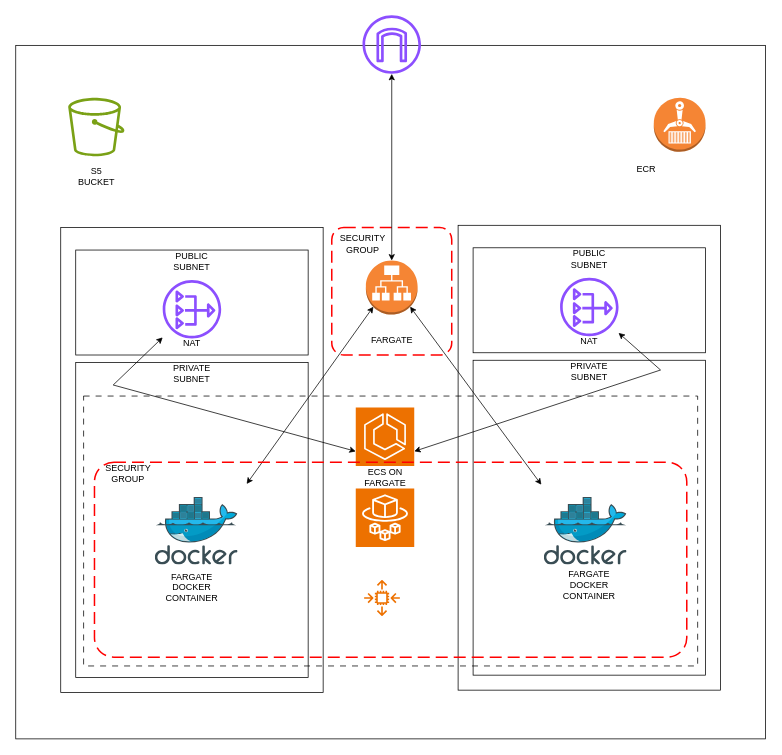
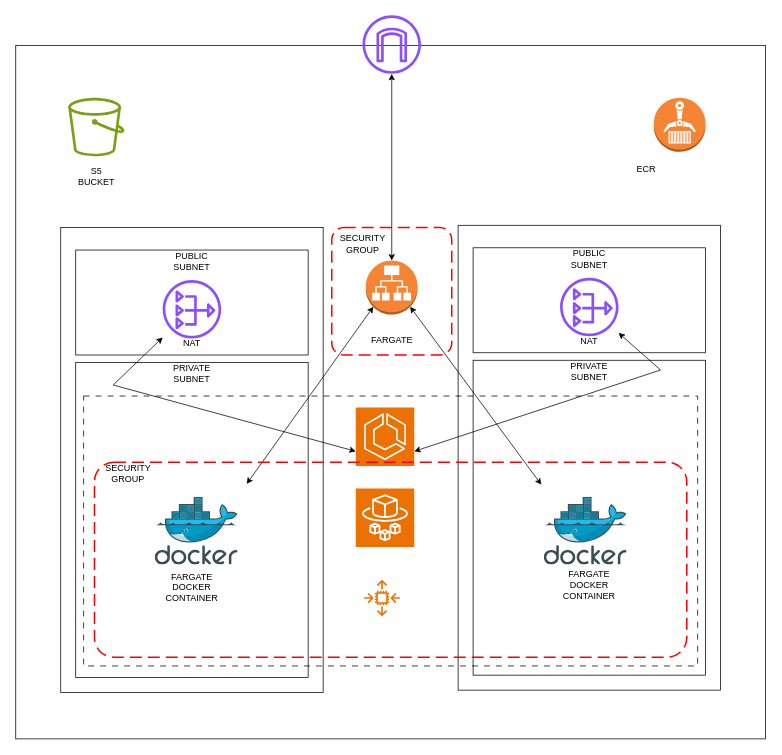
- <mxCell id="16" value="ECS ON FARGATE" style="text;html=1;strokeColor=none;fillColor=none;align=center;verticalAlign=middle;whiteSpace=wrap;rounded=0;" vertex="1" parent="13"><mxGeometry x="9" y="78" width="60" height="30" as="geometry" /></mxCell>
